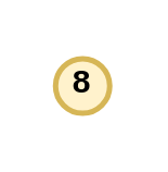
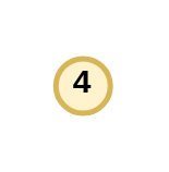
- <mxCell id="4" value="8" style="text;html=1;strokeColor=none;fillColor=none;align=center;verticalAlign=middle;whiteSpace=wrap;rounded=0;fontStyle=1" parent="2" vertex="1"><mxGeometry x="5" width="10" height="20" as="geometry" /></mxCell>
+ <mxCell id="4" value="4" style="text;html=1;strokeColor=none;fillColor=none;align=center;verticalAlign=middle;whiteSpace=wrap;rounded=0;fontStyle=1" parent="2" vertex="1"><mxGeometry x="5" width="10" height="20" as="geometry" /></mxCell>
